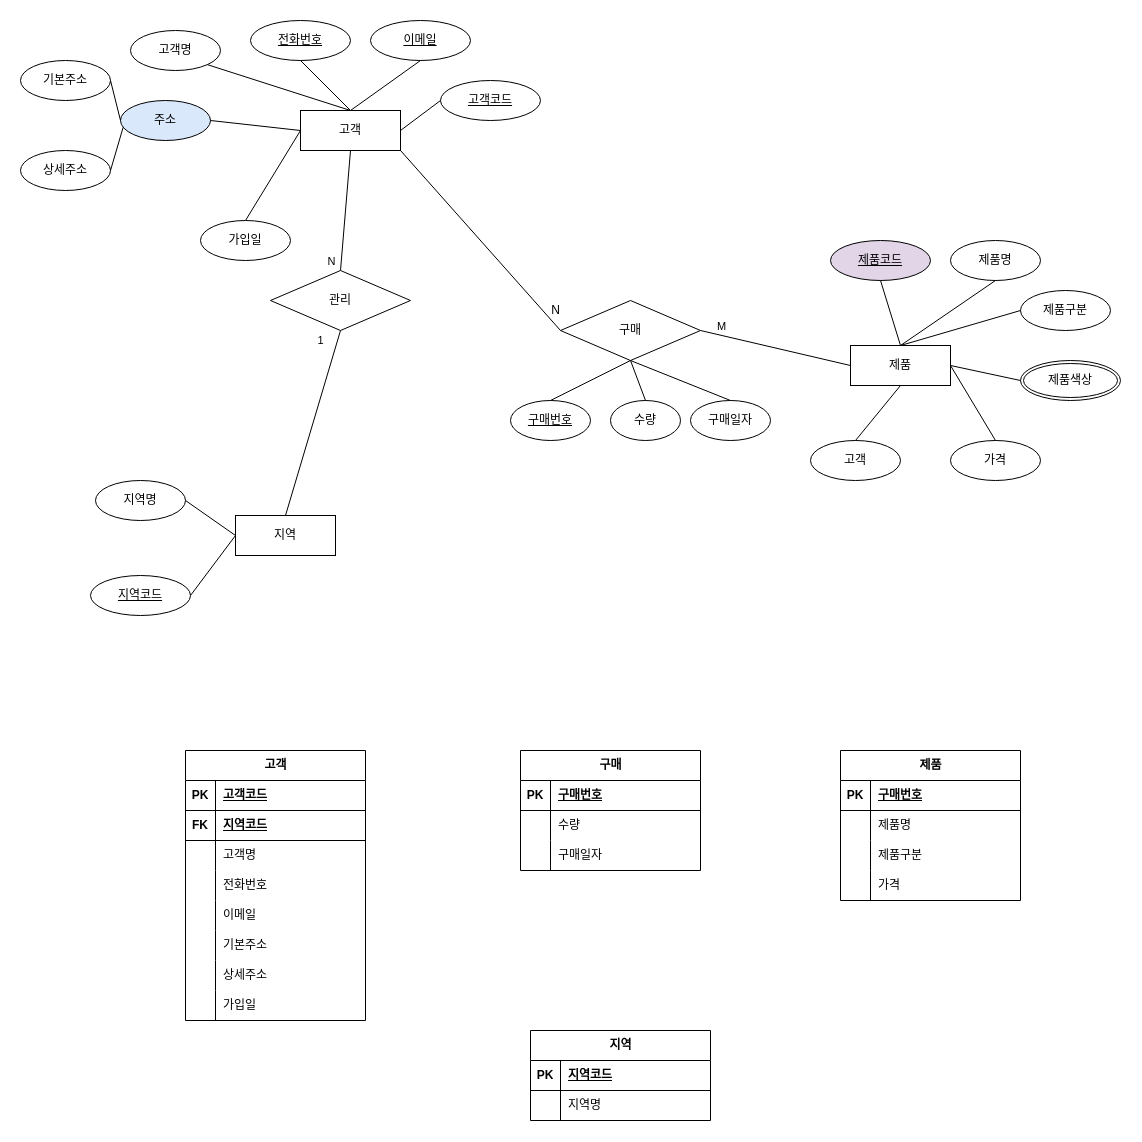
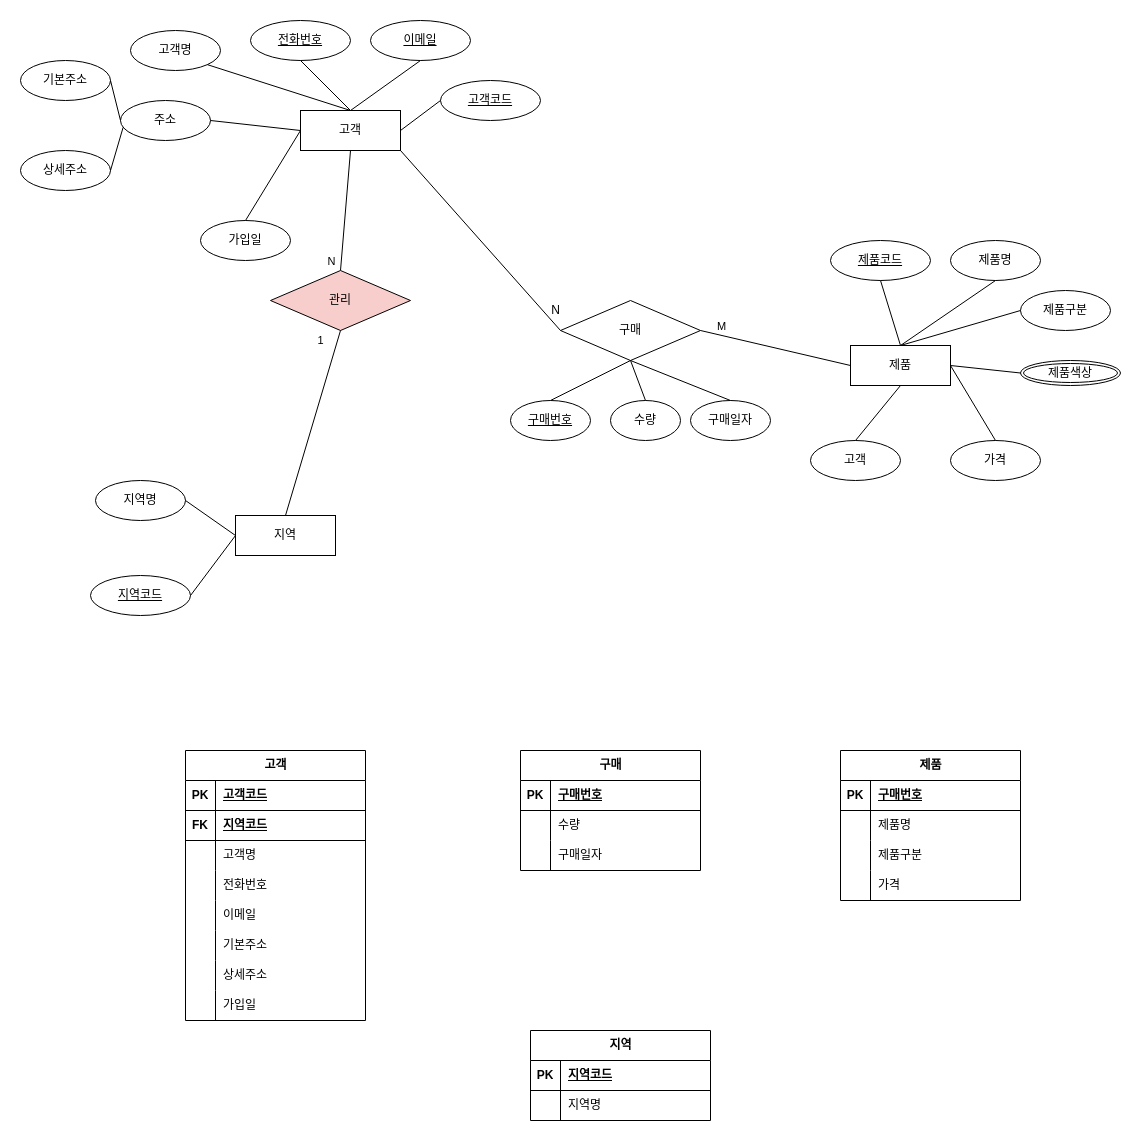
- <mxCell id="4" value="주소" style="ellipse;whiteSpace=wrap;html=1;fillColor=#dae8fc;" vertex="1" parent="1"><mxGeometry x="120" y="100" width="90" height="40" as="geometry" /></mxCell>
+ <mxCell id="4" value="주소" style="ellipse;whiteSpace=wrap;html=1;" vertex="1" parent="1"><mxGeometry x="120" y="100" width="90" height="40" as="geometry" /></mxCell>
- <mxCell id="27" value="제품코드" style="ellipse;whiteSpace=wrap;html=1;align=center;fontStyle=4;fillColor=#e1d5e7;" vertex="1" parent="1"><mxGeometry x="830" y="240" width="100" height="40" as="geometry" /></mxCell>
+ <mxCell id="27" value="제품코드" style="ellipse;whiteSpace=wrap;html=1;align=center;fontStyle=4;" vertex="1" parent="1"><mxGeometry x="830" y="240" width="100" height="40" as="geometry" /></mxCell>
- <mxCell id="39" value="관리" style="rhombus;whiteSpace=wrap;html=1;" vertex="1" parent="1"><mxGeometry x="270" y="270" width="140" height="60" as="geometry" /></mxCell>
+ <mxCell id="39" value="관리" style="rhombus;whiteSpace=wrap;html=1;fillColor=#f8cecc;" vertex="1" parent="1"><mxGeometry x="270" y="270" width="140" height="60" as="geometry" /></mxCell>
- <mxCell id="30" value="제품색상" style="ellipse;shape=doubleEllipse;margin=3;whiteSpace=wrap;html=1;align=center;" vertex="1" parent="1"><mxGeometry x="1020" y="360" width="100" height="40" as="geometry" /></mxCell>
+ <mxCell id="30" value="제품색상" style="ellipse;shape=doubleEllipse;margin=3;whiteSpace=wrap;html=1;align=center;" vertex="1" parent="1"><mxGeometry x="1020" y="360" width="100" height="25" as="geometry" /></mxCell>
